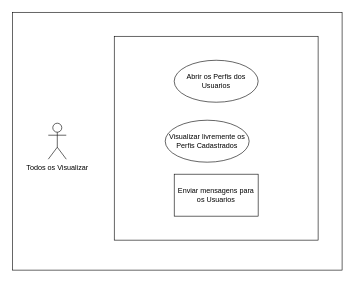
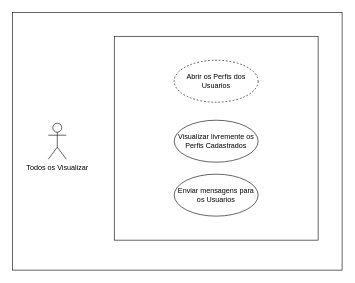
- <mxCell id="5" value="&lt;div&gt;Abrir os Perfis dos Usuarios&lt;br&gt;&lt;/div&gt;" style="ellipse;whiteSpace=wrap;html=1;" vertex="1" parent="1"><mxGeometry x="290" y="100" width="140" height="70" as="geometry" /></mxCell>
+ <mxCell id="5" value="&lt;div&gt;Abrir os Perfis dos Usuarios&lt;br&gt;&lt;/div&gt;" style="ellipse;whiteSpace=wrap;html=1;dashed=1;" vertex="1" parent="1"><mxGeometry x="290" y="100" width="140" height="70" as="geometry" /></mxCell>
- <mxCell id="6" value="Visualizar livremente os Perfis Cadastrados" style="ellipse;whiteSpace=wrap;html=1;" vertex="1" parent="1"><mxGeometry x="275" y="200" width="140" height="70" as="geometry" /></mxCell>
+ <mxCell id="6" value="Visualizar livremente os Perfis Cadastrados" style="ellipse;whiteSpace=wrap;html=1;" vertex="1" parent="1"><mxGeometry x="290" y="200" width="140" height="70" as="geometry" /></mxCell>
- <mxCell id="7" value="Enviar mensagens para os Usuarios " style="whiteSpace=wrap;html=1;rounded=0;" vertex="1" parent="1"><mxGeometry x="290" y="290" width="140" height="70" as="geometry" /></mxCell>
+ <mxCell id="7" value="Enviar mensagens para os Usuarios " style="ellipse;whiteSpace=wrap;html=1;" vertex="1" parent="1"><mxGeometry x="290" y="290" width="140" height="70" as="geometry" /></mxCell>
